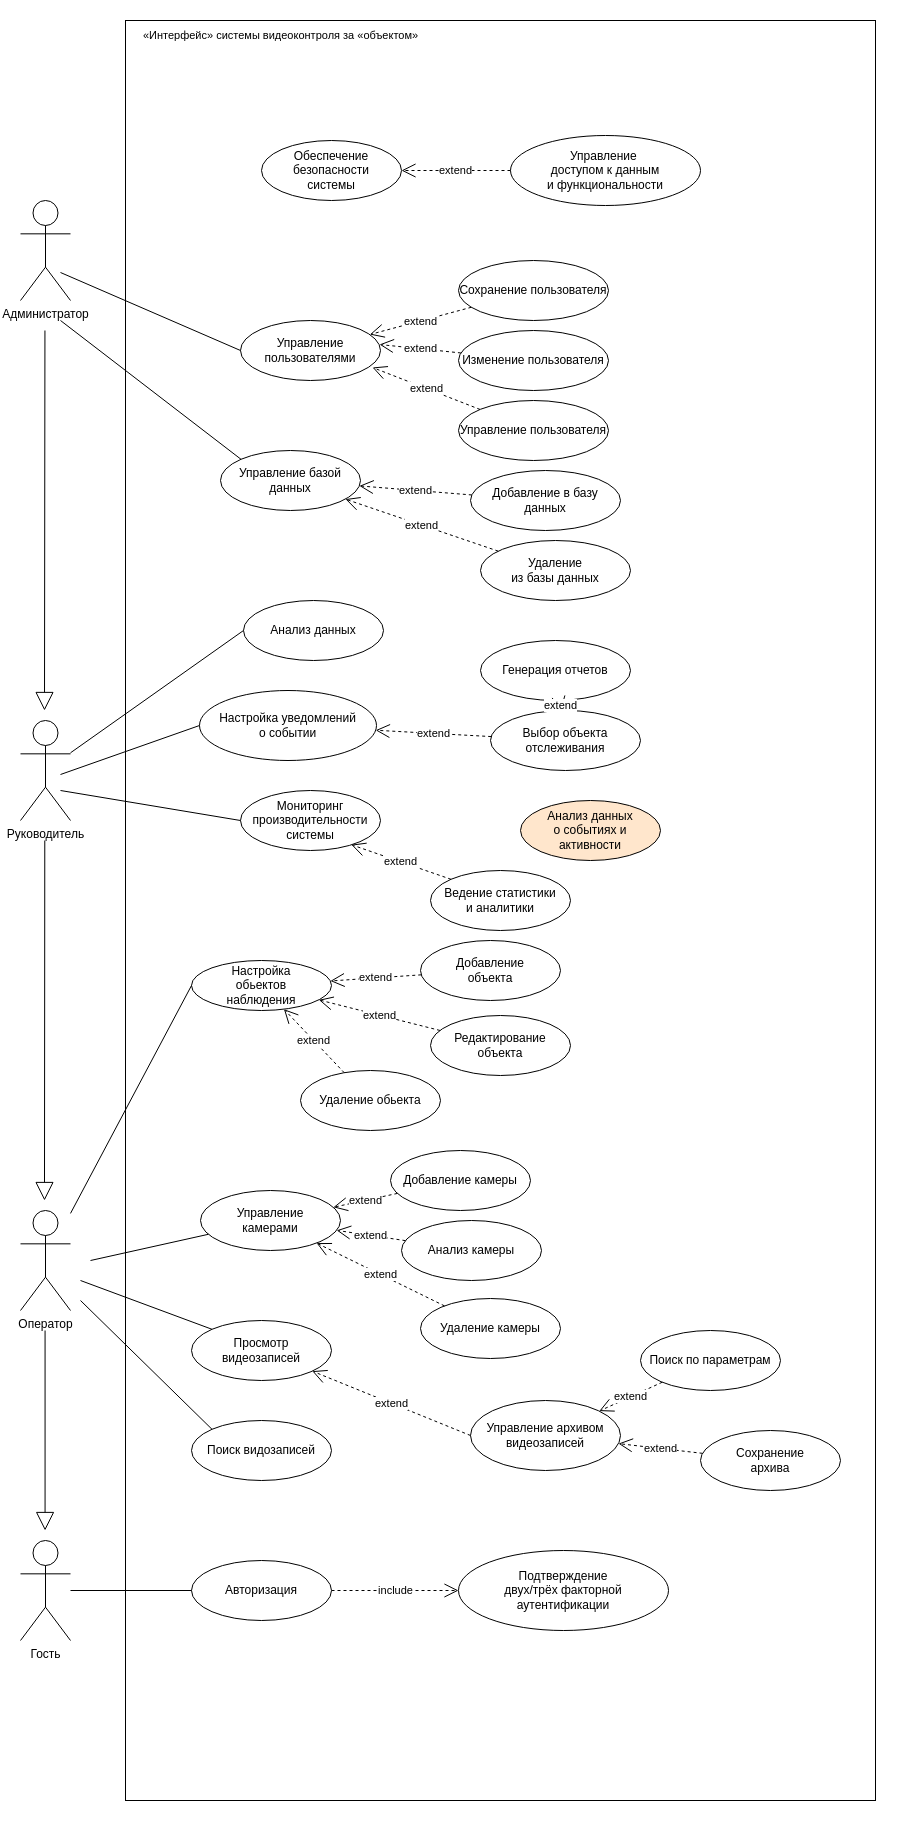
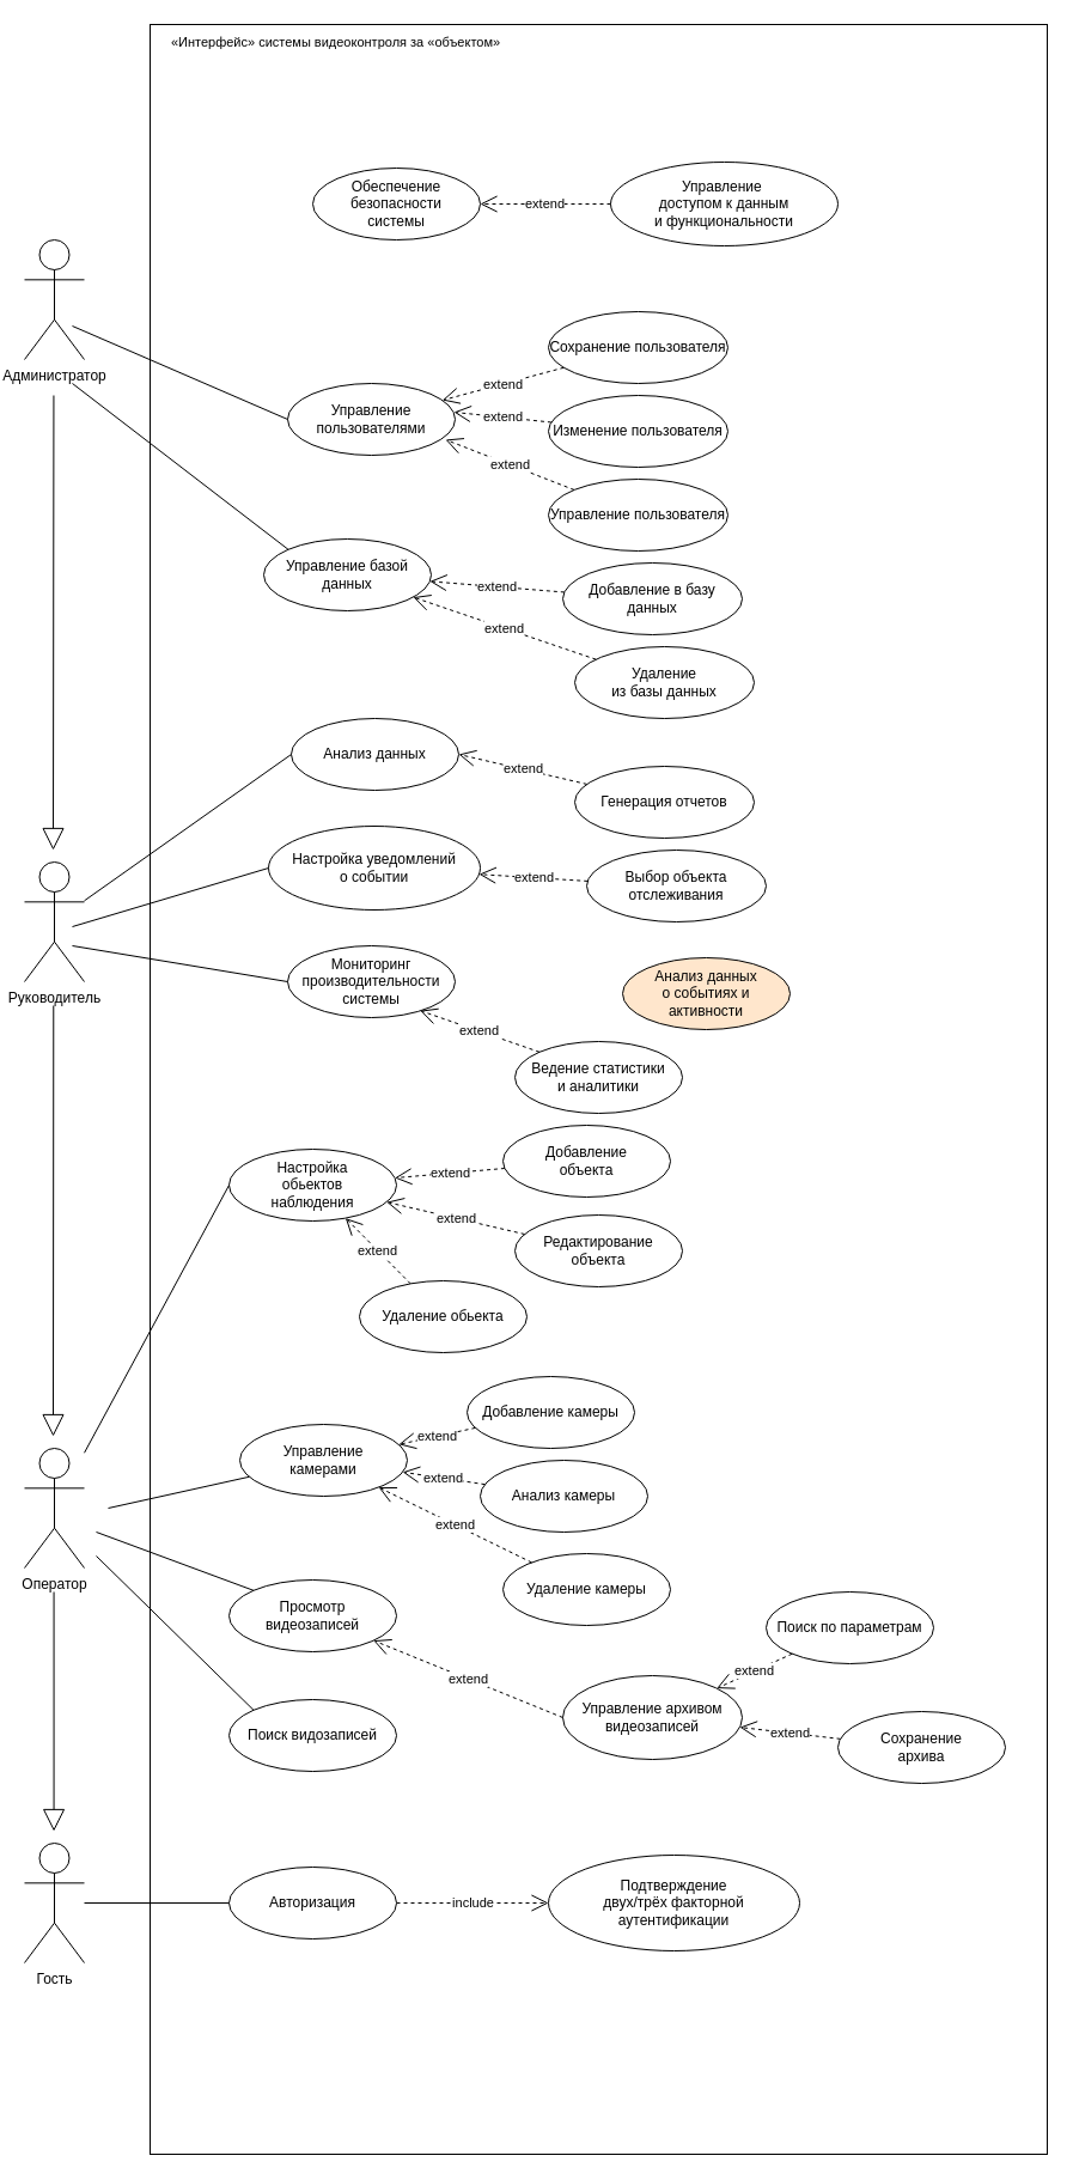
- <mxCell id="61" value="extend" style="endArrow=open;endSize=12;dashed=1;html=1;rounded=0;" edge="1" parent="1" source="23" target="27"><mxGeometry width="160" relative="1" as="geometry"><mxPoint x="508" y="640" as="sourcePoint" /><mxPoint x="355" y="588" as="targetPoint" /></mxGeometry></mxCell>
+ <mxCell id="61" value="extend" style="endArrow=open;endSize=12;dashed=1;html=1;rounded=0;entryX=1;entryY=0.5;entryDx=0;entryDy=0;" edge="1" parent="1" source="23" target="22"><mxGeometry width="160" relative="1" as="geometry"><mxPoint x="508" y="640" as="sourcePoint" /><mxPoint x="355" y="588" as="targetPoint" /></mxGeometry></mxCell>
- <mxCell id="25" value="Настройка уведомлений&lt;br&gt;о событии" style="ellipse;whiteSpace=wrap;html=1;" parent="1" vertex="1"><mxGeometry x="199" y="690" width="177" height="70" as="geometry" /></mxCell>
+ <mxCell id="25" value="Настройка уведомлений&lt;br&gt;о событии" style="ellipse;whiteSpace=wrap;html=1;" parent="1" vertex="1"><mxGeometry x="224" y="690" width="177" height="70" as="geometry" /></mxCell>
- <mxCell id="32" value="Настройка&lt;br&gt;обьектов&lt;br&gt;наблюдения" style="ellipse;whiteSpace=wrap;html=1;" parent="1" vertex="1"><mxGeometry x="191" y="960" width="140" height="50" as="geometry" /></mxCell>
+ <mxCell id="32" value="Настройка&lt;br&gt;обьектов&lt;br&gt;наблюдения" style="ellipse;whiteSpace=wrap;html=1;" parent="1" vertex="1"><mxGeometry x="191" y="960" width="140" height="60" as="geometry" /></mxCell>
